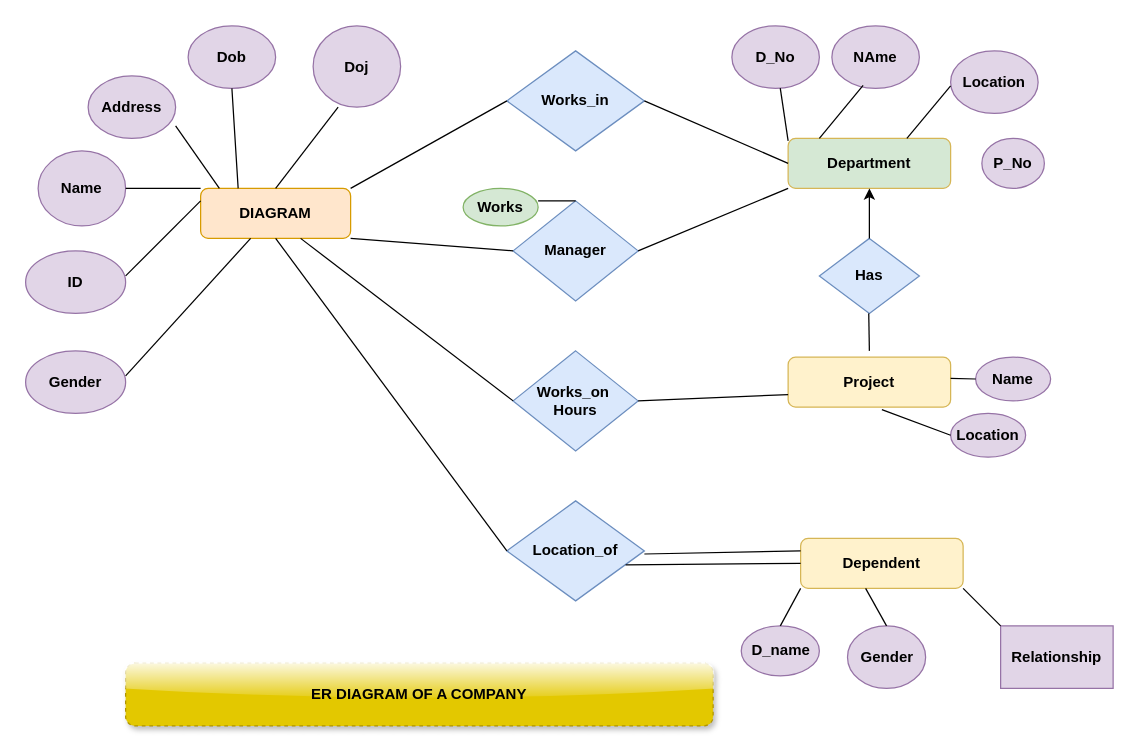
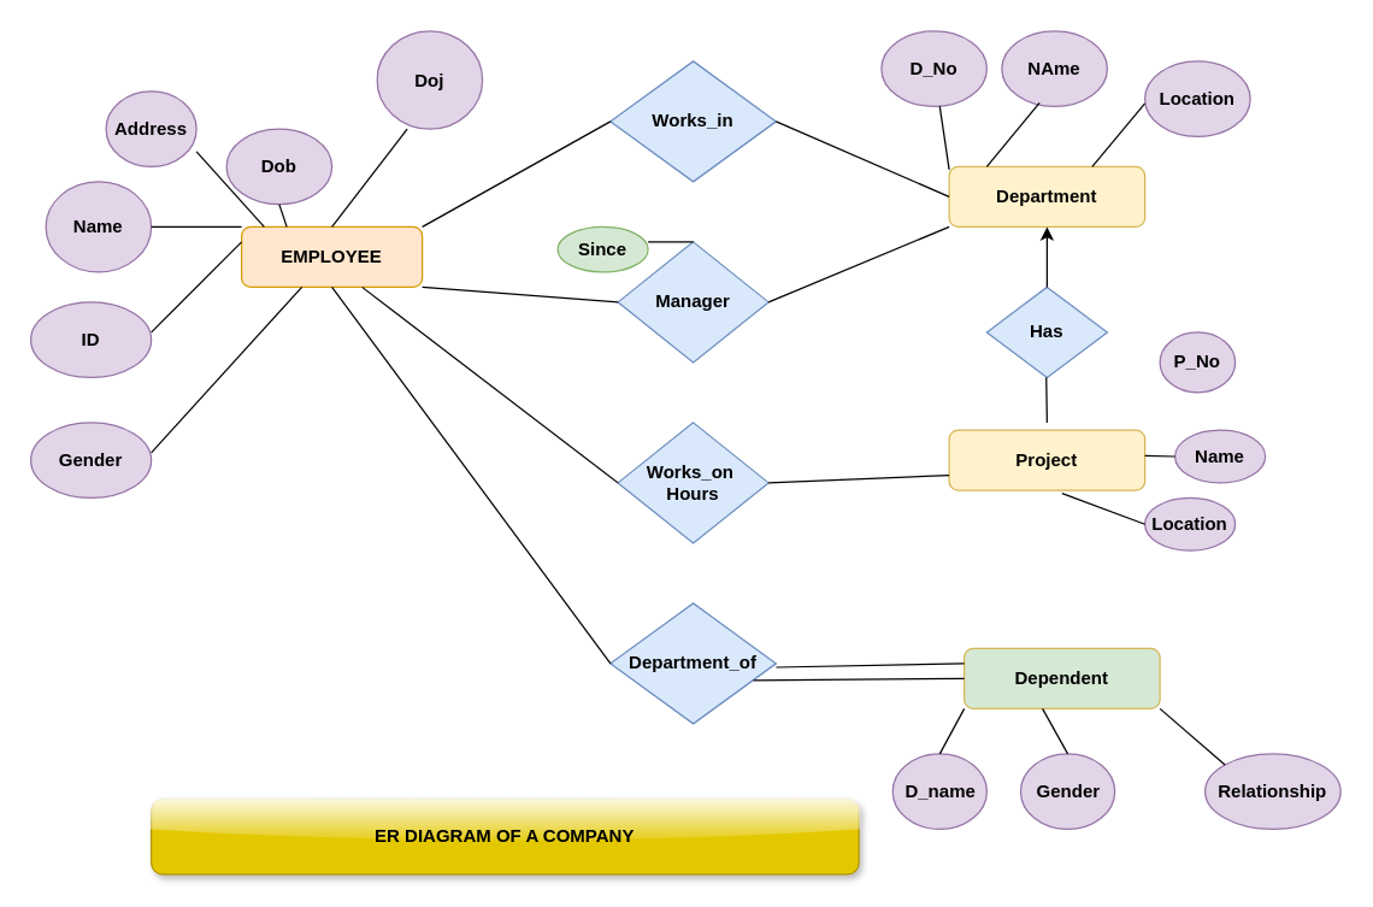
- <mxCell id="13" value="&lt;b&gt;Dob&lt;/b&gt;" style="ellipse;whiteSpace=wrap;html=1;fillColor=#e1d5e7;strokeColor=#9673a6;" vertex="1" parent="1"><mxGeometry x="150" y="20" width="70" height="50" as="geometry" /></mxCell>
+ <mxCell id="13" value="&lt;b&gt;Dob&lt;/b&gt;" style="ellipse;whiteSpace=wrap;html=1;fillColor=#e1d5e7;strokeColor=#9673a6;" vertex="1" parent="1"><mxGeometry x="150" y="85" width="70" height="50" as="geometry" /></mxCell>
- <mxCell id="12" value="&lt;b&gt;Address&lt;/b&gt;" style="ellipse;whiteSpace=wrap;html=1;fillColor=#e1d5e7;strokeColor=#9673a6;" vertex="1" parent="1"><mxGeometry x="70" y="60" width="70" height="50" as="geometry" /></mxCell>
+ <mxCell id="12" value="&lt;b&gt;Address&lt;/b&gt;" style="ellipse;whiteSpace=wrap;html=1;fillColor=#e1d5e7;strokeColor=#9673a6;" vertex="1" parent="1"><mxGeometry x="70" y="60" width="60" height="50" as="geometry" /></mxCell>
- <mxCell id="25" value="&lt;b&gt;Department&lt;/b&gt;" style="rounded=1;whiteSpace=wrap;html=1;fillColor=#d5e8d4;strokeColor=#d6b656;" vertex="1" parent="1"><mxGeometry x="630" y="110" width="130" height="40" as="geometry" /></mxCell>
+ <mxCell id="25" value="&lt;b&gt;Department&lt;/b&gt;" style="rounded=1;whiteSpace=wrap;html=1;fillColor=#fff2cc;strokeColor=#d6b656;" vertex="1" parent="1"><mxGeometry x="630" y="110" width="130" height="40" as="geometry" /></mxCell>
- <mxCell id="34" value="&lt;b&gt;P_No&lt;/b&gt;" style="ellipse;whiteSpace=wrap;html=1;fillColor=#e1d5e7;strokeColor=#9673a6;" vertex="1" parent="1"><mxGeometry x="785" y="110" width="50" height="40" as="geometry" /></mxCell>
+ <mxCell id="34" value="&lt;b&gt;P_No&lt;/b&gt;" style="ellipse;whiteSpace=wrap;html=1;fillColor=#e1d5e7;strokeColor=#9673a6;" vertex="1" parent="1"><mxGeometry x="770" y="220" width="50" height="40" as="geometry" /></mxCell>
- <mxCell id="8" value="&lt;b&gt;Works&lt;/b&gt;" style="ellipse;whiteSpace=wrap;html=1;fillColor=#d5e8d4;strokeColor=#82b366;" vertex="1" parent="1"><mxGeometry x="370" y="150" width="60" height="30" as="geometry" /></mxCell>
+ <mxCell id="8" value="&lt;b&gt;Since&lt;/b&gt;" style="ellipse;whiteSpace=wrap;html=1;fillColor=#d5e8d4;strokeColor=#82b366;" vertex="1" parent="1"><mxGeometry x="370" y="150" width="60" height="30" as="geometry" /></mxCell>
- <mxCell id="2" value="&lt;b&gt;DIAGRAM&lt;/b&gt;" style="rounded=1;whiteSpace=wrap;html=1;fillColor=#ffe6cc;strokeColor=#d79b00;" vertex="1" parent="1"><mxGeometry x="160" y="150" width="120" height="40" as="geometry" /></mxCell>
+ <mxCell id="2" value="&lt;b&gt;EMPLOYEE&lt;/b&gt;" style="rounded=1;whiteSpace=wrap;html=1;fillColor=#ffe6cc;strokeColor=#d79b00;" vertex="1" parent="1"><mxGeometry x="160" y="150" width="120" height="40" as="geometry" /></mxCell>
- <mxCell id="5" value="&lt;b&gt;Location_of&lt;/b&gt;" style="rhombus;whiteSpace=wrap;html=1;fillColor=#dae8fc;strokeColor=#6c8ebf;" vertex="1" parent="1"><mxGeometry x="405" y="400" width="110" height="80" as="geometry" /></mxCell>
+ <mxCell id="5" value="&lt;b&gt;Department_of&lt;/b&gt;" style="rhombus;whiteSpace=wrap;html=1;fillColor=#dae8fc;strokeColor=#6c8ebf;" vertex="1" parent="1"><mxGeometry x="405" y="400" width="110" height="80" as="geometry" /></mxCell>
- <mxCell id="27" value="&lt;b&gt;Dependent&lt;/b&gt;" style="rounded=1;whiteSpace=wrap;html=1;fillColor=#fff2cc;strokeColor=#d6b656;" vertex="1" parent="1"><mxGeometry x="640" y="430" width="130" height="40" as="geometry" /></mxCell>
+ <mxCell id="27" value="&lt;b&gt;Dependent&lt;/b&gt;" style="rounded=1;whiteSpace=wrap;html=1;fillColor=#d5e8d4;strokeColor=#d6b656;" vertex="1" parent="1"><mxGeometry x="640" y="430" width="130" height="40" as="geometry" /></mxCell>
- <mxCell id="39" value="&lt;b&gt;D_name&lt;/b&gt;" style="ellipse;whiteSpace=wrap;html=1;fillColor=#e1d5e7;strokeColor=#9673a6;" vertex="1" parent="1"><mxGeometry x="592.5" y="500" width="62.5" height="40" as="geometry" /></mxCell>
+ <mxCell id="39" value="&lt;b&gt;D_name&lt;/b&gt;" style="ellipse;whiteSpace=wrap;html=1;fillColor=#e1d5e7;strokeColor=#9673a6;" vertex="1" parent="1"><mxGeometry x="592.5" y="500" width="62.5" height="50" as="geometry" /></mxCell>
- <mxCell id="37" value="&lt;b&gt;Relationship&lt;/b&gt;" style="whiteSpace=wrap;html=1;fillColor=#e1d5e7;strokeColor=#9673a6;rounded=0;" vertex="1" parent="1"><mxGeometry x="800" y="500" width="90" height="50" as="geometry" /></mxCell>
+ <mxCell id="37" value="&lt;b&gt;Relationship&lt;/b&gt;" style="ellipse;whiteSpace=wrap;html=1;fillColor=#e1d5e7;strokeColor=#9673a6;" vertex="1" parent="1"><mxGeometry x="800" y="500" width="90" height="50" as="geometry" /></mxCell>
- <mxCell id="53" value="&lt;b&gt;ER DIAGRAM OF A COMPANY&lt;/b&gt;" style="rounded=1;whiteSpace=wrap;html=1;fillColor=#e3c800;strokeColor=#B09500;shadow=1;glass=1;fontColor=#000000;dashed=1;" vertex="1" parent="1"><mxGeometry x="100" y="530" width="470" height="50" as="geometry" /></mxCell>
+ <mxCell id="53" value="&lt;b&gt;ER DIAGRAM OF A COMPANY&lt;/b&gt;" style="rounded=1;whiteSpace=wrap;html=1;fillColor=#e3c800;strokeColor=#B09500;shadow=1;glass=1;fontColor=#000000;" vertex="1" parent="1"><mxGeometry x="100" y="530" width="470" height="50" as="geometry" /></mxCell>
